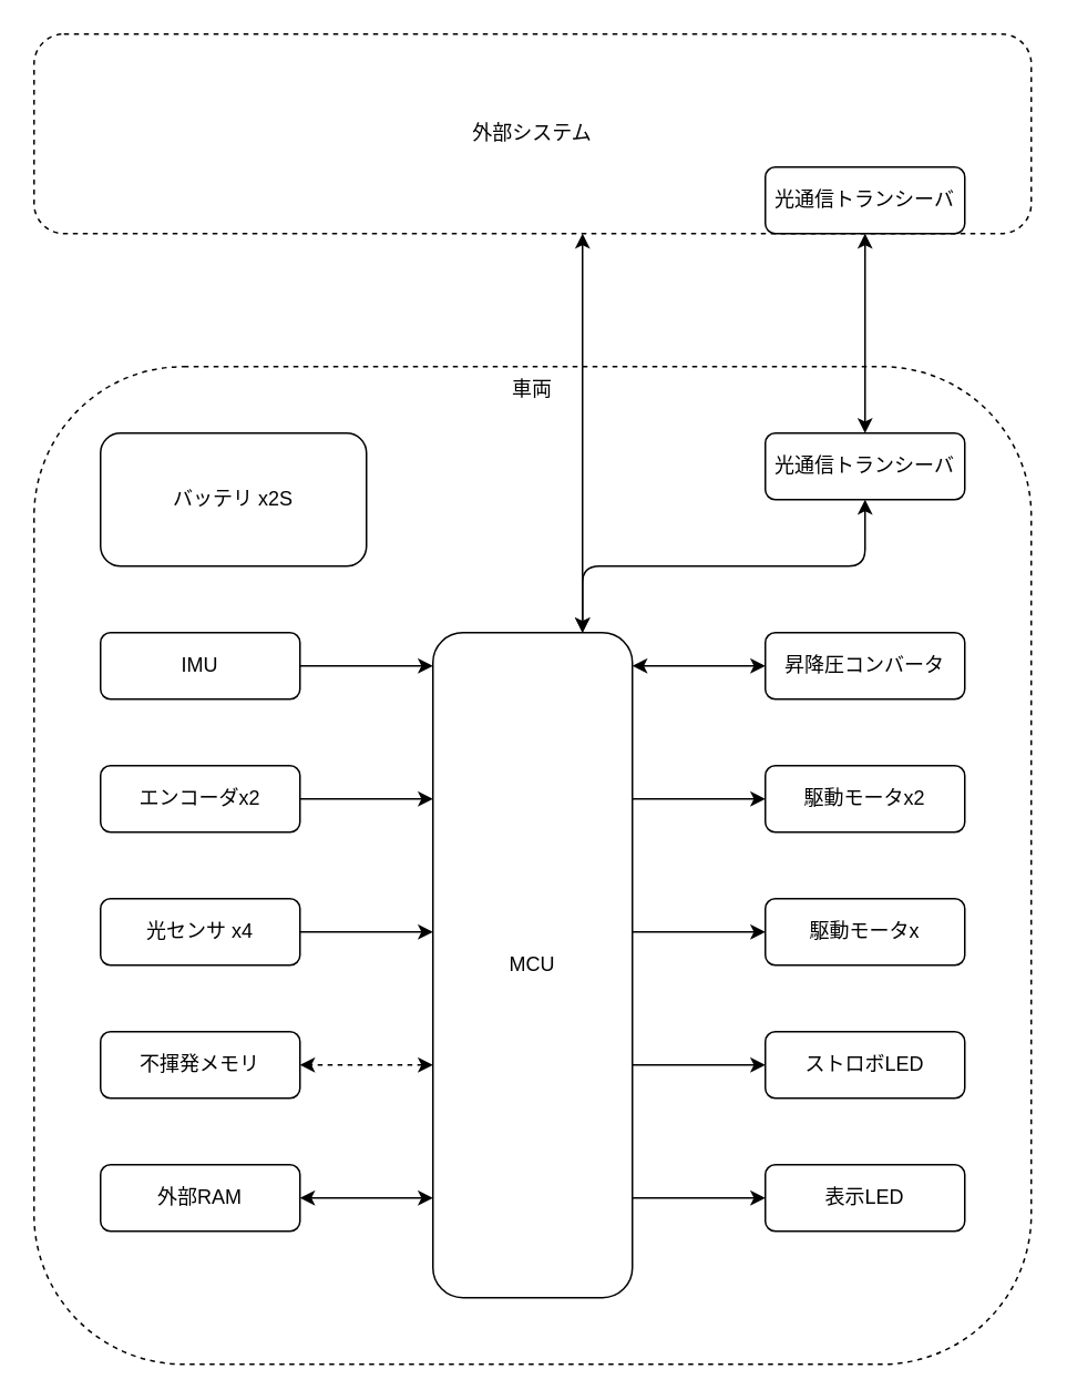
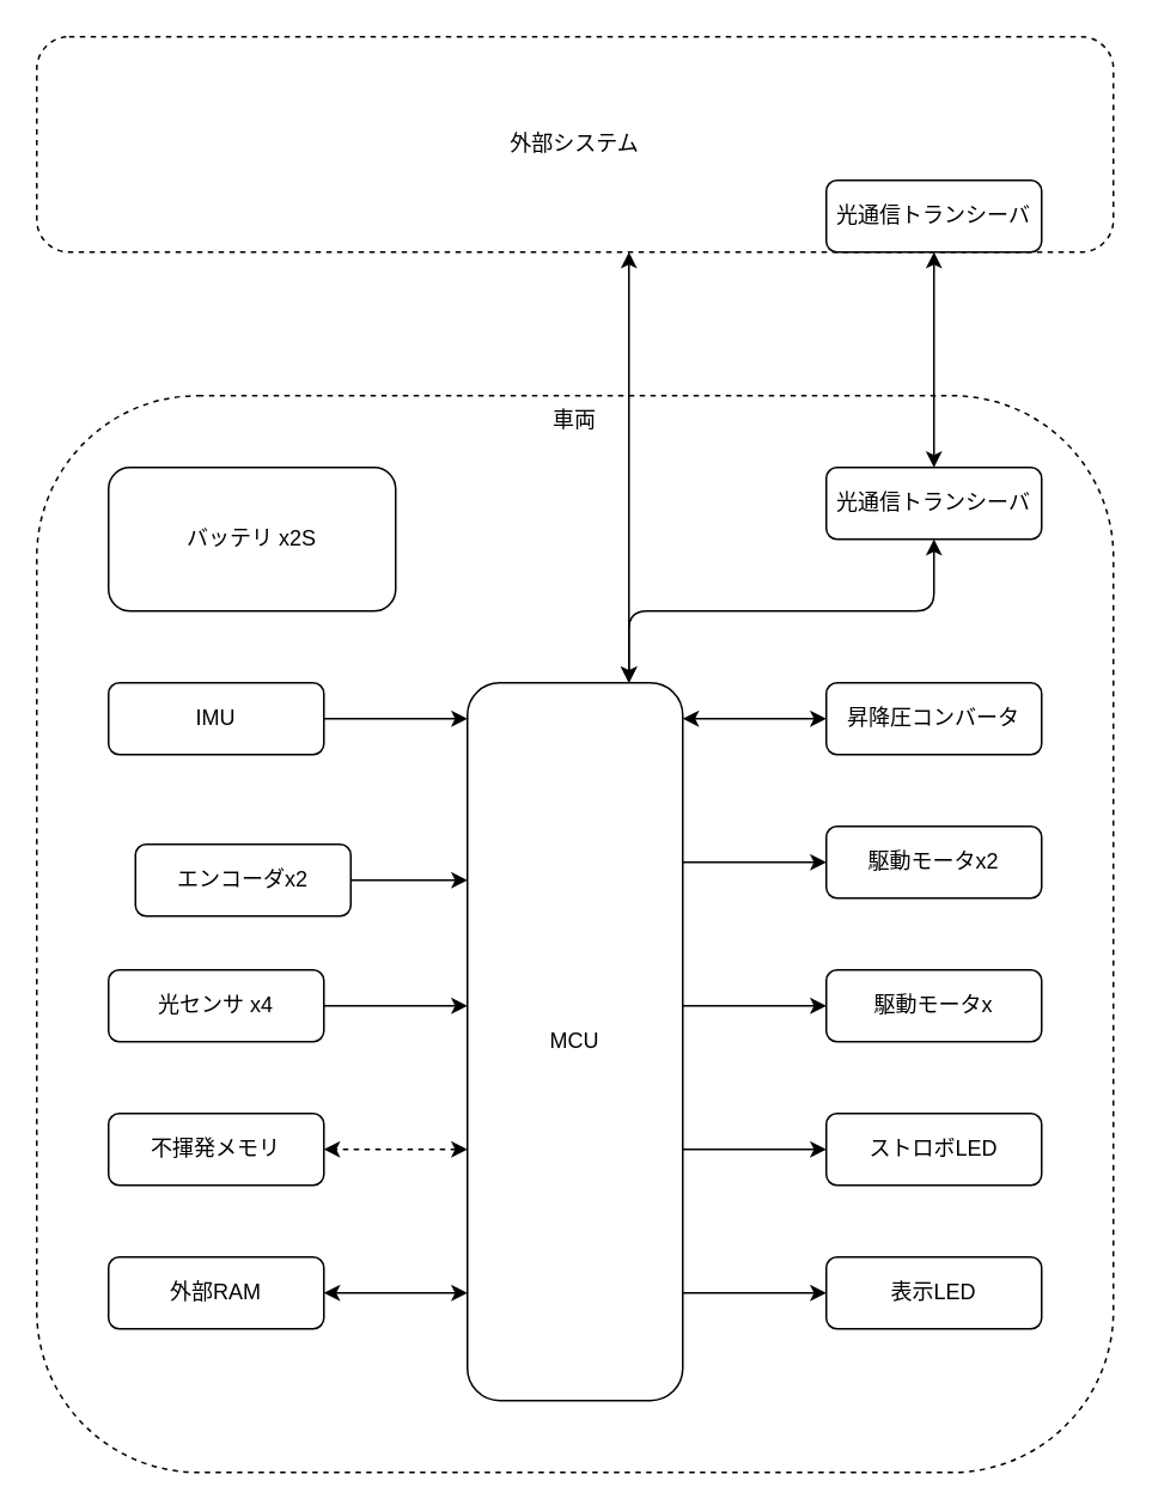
- <mxCell id="6" value="エンコーダx2" style="rounded=1;whiteSpace=wrap;html=1;" parent="1" vertex="1"><mxGeometry x="60" y="460" width="120" height="40" as="geometry" /></mxCell>
+ <mxCell id="6" value="エンコーダx2" style="rounded=1;whiteSpace=wrap;html=1;" parent="1" vertex="1"><mxGeometry x="75" y="470" width="120" height="40" as="geometry" /></mxCell>
